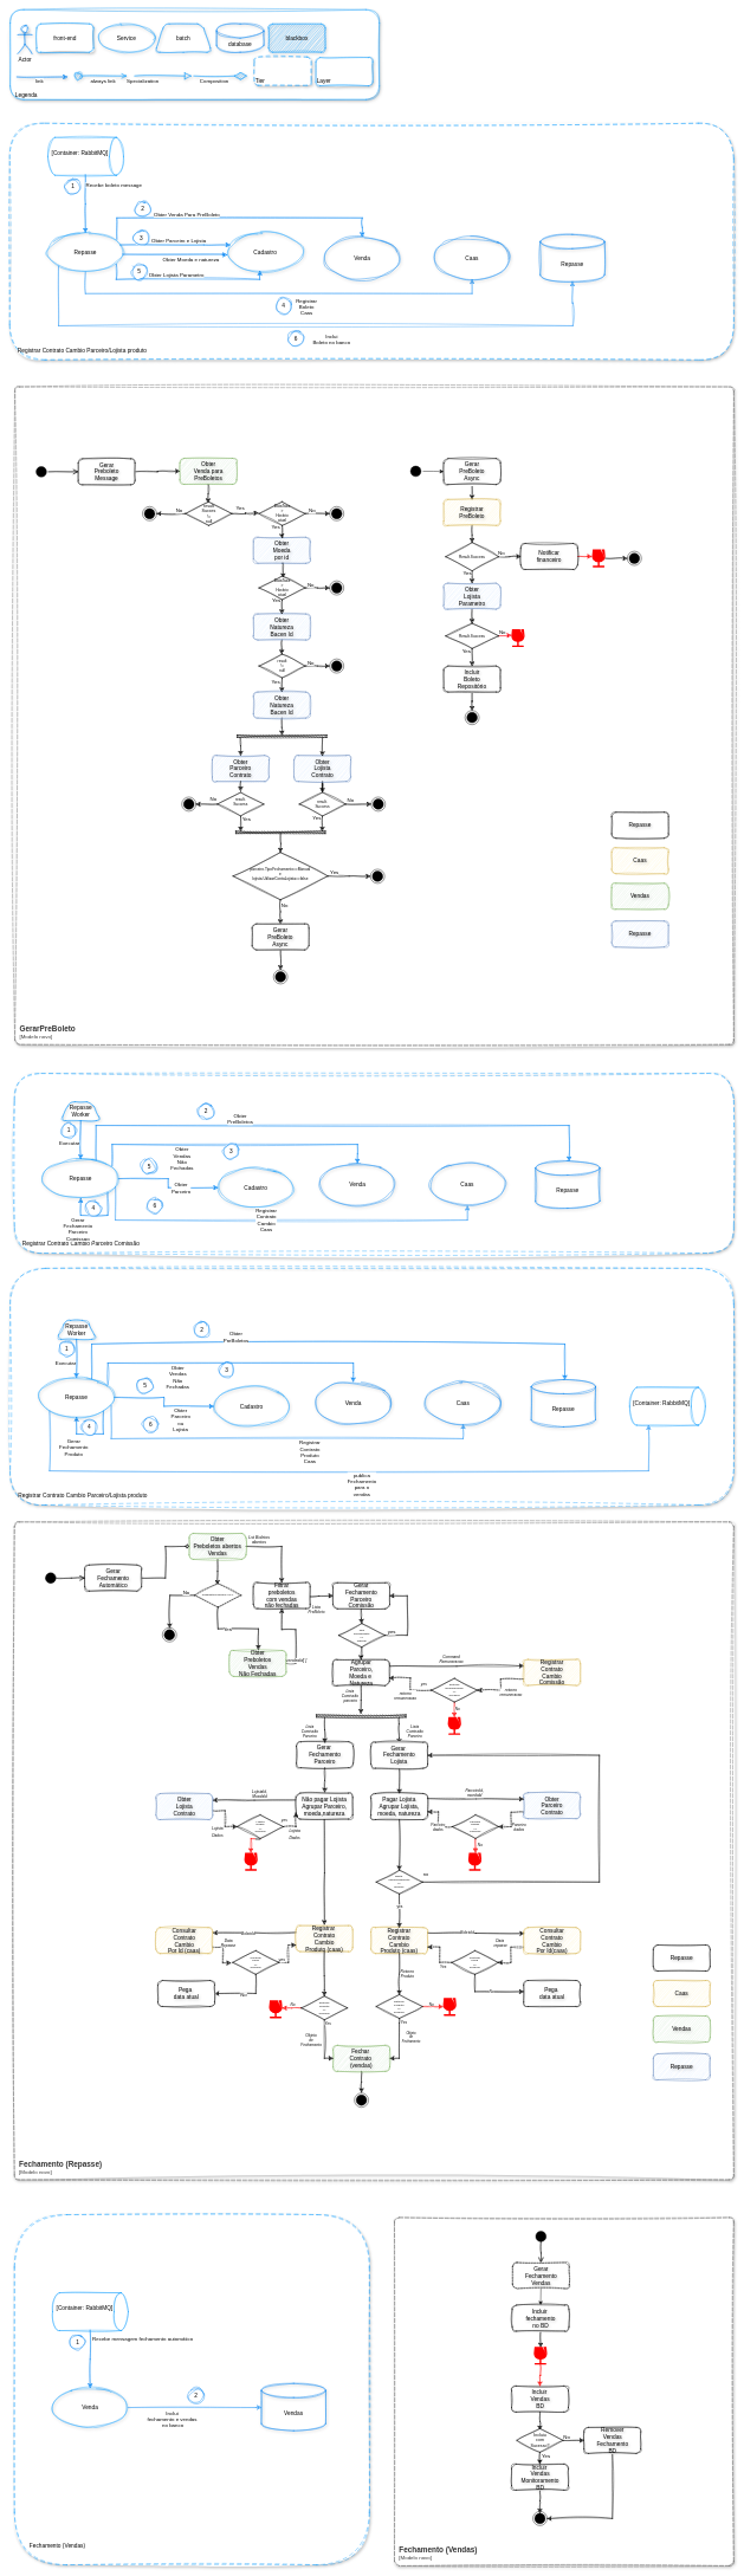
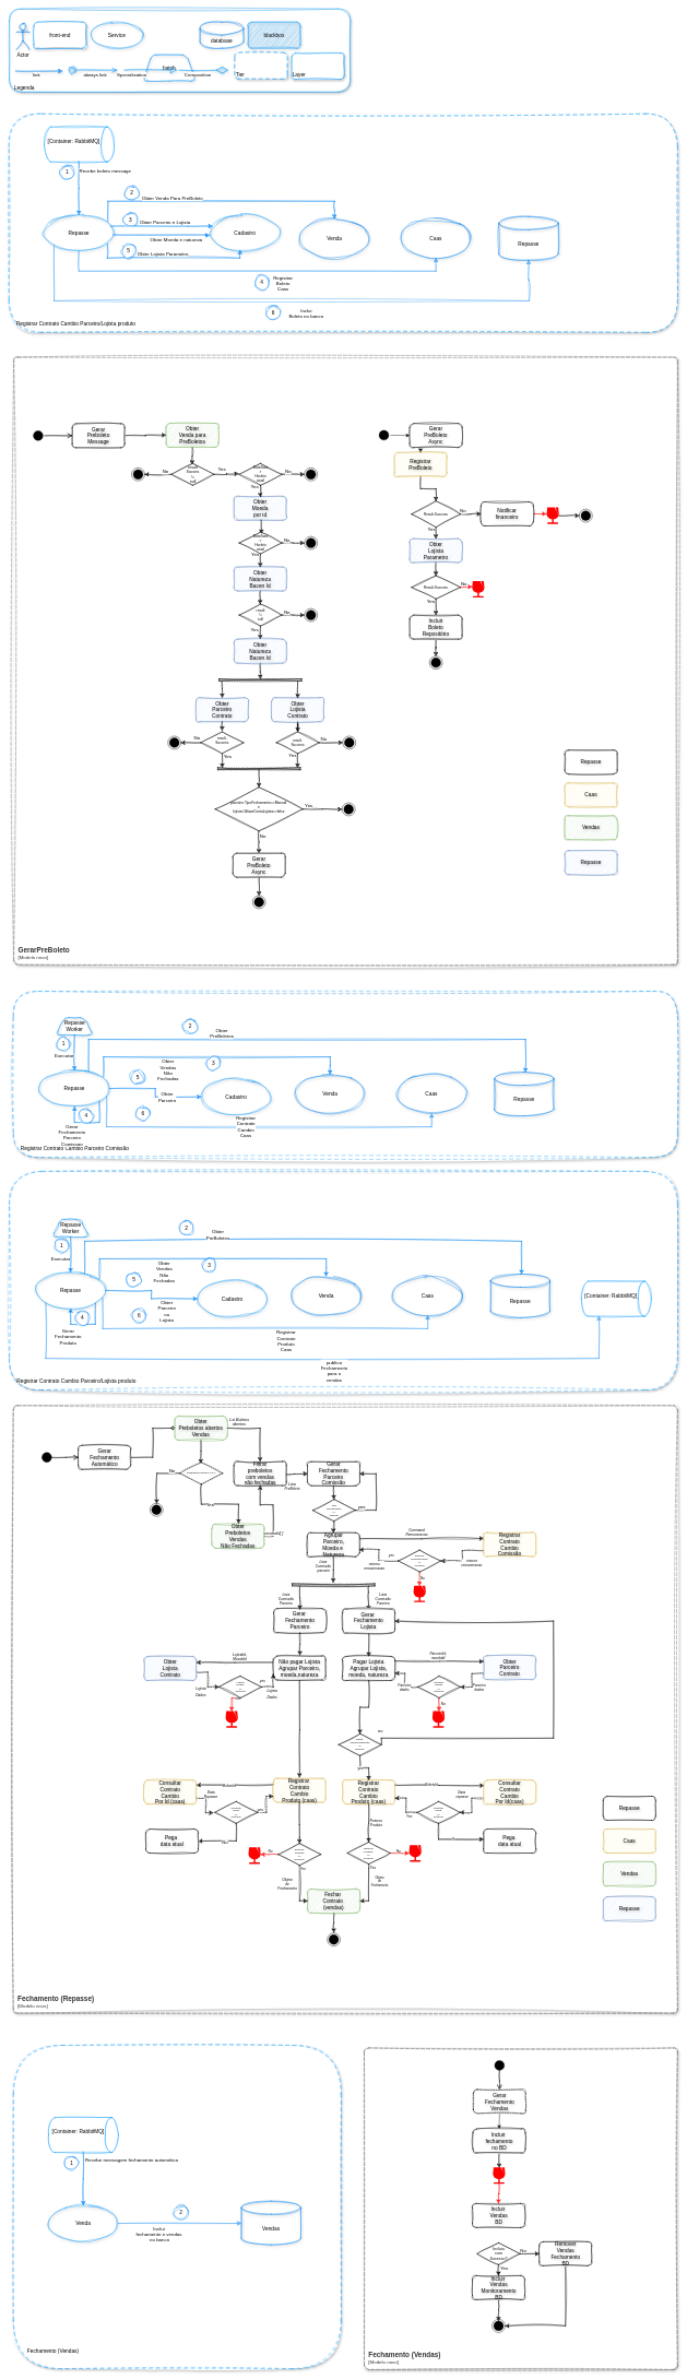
- <mxCell id="9" value="batch" style="shape=trapezoid;perimeter=trapezoidPerimeter;whiteSpace=wrap;html=1;fixedSize=1;rounded=1;shadow=1;sketch=1;curveFitting=1;jiggle=2;fillColor=none;strokeColor=#1399fa;" parent="1" vertex="1"><mxGeometry x="327" y="50" width="120" height="60" as="geometry" /></mxCell>
+ <mxCell id="9" value="batch" style="shape=trapezoid;perimeter=trapezoidPerimeter;whiteSpace=wrap;html=1;fixedSize=1;rounded=1;shadow=1;sketch=1;curveFitting=1;jiggle=2;fillColor=none;strokeColor=#1399fa;" parent="1" vertex="1"><mxGeometry x="327" y="125" width="120" height="60" as="geometry" /></mxCell>
- <mxCell id="211" value="Registrar&lt;div&gt;PreBoleto&lt;/div&gt;" style="rounded=1;whiteSpace=wrap;html=1;arcSize=17;fillColor=#fff2cc;strokeColor=#d6b656;verticalAlign=middle;textShadow=1;sketch=1;curveFitting=1;jiggle=2;" vertex="1" parent="1"><mxGeometry x="937" y="1055" width="120" height="55" as="geometry" /></mxCell>
+ <mxCell id="211" value="Registrar&lt;div&gt;PreBoleto&lt;/div&gt;" style="rounded=1;whiteSpace=wrap;html=1;arcSize=17;fillColor=#fff2cc;strokeColor=#d6b656;verticalAlign=middle;textShadow=1;sketch=1;curveFitting=1;jiggle=2;" vertex="1" parent="1"><mxGeometry x="902" y="1035" width="120" height="55" as="geometry" /></mxCell>
- <mxCell id="76" value="lojista.&lt;div&gt;TipoFechamento&lt;div style=&quot;font-size: 6px;&quot;&gt;==&lt;/div&gt;&lt;div style=&quot;font-size: 6px;&quot;&gt;Manual&lt;/div&gt;&lt;/div&gt;" style="rhombus;whiteSpace=wrap;html=1;fontColor=#000000;fillColor=#ffffff;strokeColor=#000000;fontSize=6;rounded=0;sketch=1;curveFitting=1;jiggle=2;" parent="1" vertex="1"><mxGeometry x="794.38" y="3952" width="97.75" height="50" as="geometry" /></mxCell>
+ <mxCell id="76" value="lojista.&lt;div&gt;TipoFechamento&lt;div style=&quot;font-size: 6px;&quot;&gt;==&lt;/div&gt;&lt;div style=&quot;font-size: 6px;&quot;&gt;Manual&lt;/div&gt;&lt;/div&gt;" style="rhombus;whiteSpace=wrap;html=1;fontColor=#000000;fillColor=#ffffff;strokeColor=#000000;fontSize=6;rounded=0;sketch=1;curveFitting=1;jiggle=2;" parent="1" vertex="1"><mxGeometry x="774.38" y="3967" width="97.75" height="50" as="geometry" /></mxCell>
- <mxCell id="328" style="edgeStyle=orthogonalEdgeStyle;rounded=0;orthogonalLoop=1;jettySize=auto;html=1;entryX=0.499;entryY=0.063;entryDx=0;entryDy=0;entryPerimeter=0;sketch=1;curveFitting=1;jiggle=2;" edge="1" parent="1" source="329" target="337"><mxGeometry relative="1" as="geometry"><mxPoint x="1140.5" y="5132" as="targetPoint" /></mxGeometry></mxCell>
